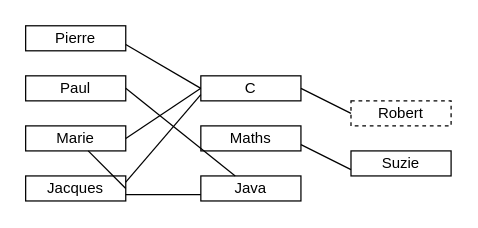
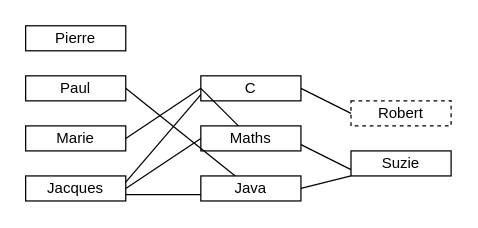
- <mxCell id="14" value="" style="endArrow=none;html=1;rounded=0;entryX=1;entryY=0.75;entryDx=0;entryDy=0;exitX=0;exitY=0.5;exitDx=0;exitDy=0;" edge="1" parent="1" source="7" target="2"><mxGeometry width="50" height="50" relative="1" as="geometry"><mxPoint x="60" y="270" as="sourcePoint" /><mxPoint x="110" y="220" as="targetPoint" /></mxGeometry></mxCell>
+ <mxCell id="14" value="" style="endArrow=none;html=1;rounded=0;exitX=0;exitY=0.5;exitDx=0;exitDy=0;" edge="1" parent="1" source="7" target="8"><mxGeometry width="50" height="50" relative="1" as="geometry"><mxPoint x="60" y="270" as="sourcePoint" /><mxPoint x="110" y="220" as="targetPoint" /></mxGeometry></mxCell>
- <mxCell id="17" value="" style="endArrow=none;html=1;rounded=0;exitX=1;exitY=0.5;exitDx=0;exitDy=0;" edge="1" parent="1" source="5" target="4"><mxGeometry width="50" height="50" relative="1" as="geometry"><mxPoint x="120" y="290" as="sourcePoint" /><mxPoint x="170" y="240" as="targetPoint" /></mxGeometry></mxCell>
+ <mxCell id="17" value="" style="endArrow=none;html=1;rounded=0;entryX=0;entryY=0.5;entryDx=0;entryDy=0;exitX=1;exitY=0.5;exitDx=0;exitDy=0;" edge="1" parent="1" source="5" target="8"><mxGeometry width="50" height="50" relative="1" as="geometry"><mxPoint x="120" y="290" as="sourcePoint" /><mxPoint x="170" y="240" as="targetPoint" /></mxGeometry></mxCell>
+ <mxCell id="13" value="" style="endArrow=none;html=1;rounded=0;entryX=0;entryY=1;entryDx=0;entryDy=0;exitX=1;exitY=0.5;exitDx=0;exitDy=0;" edge="1" parent="1" source="6" target="10"><mxGeometry width="50" height="50" relative="1" as="geometry"><mxPoint x="280" y="240" as="sourcePoint" /><mxPoint x="330" y="190" as="targetPoint" /></mxGeometry></mxCell>
